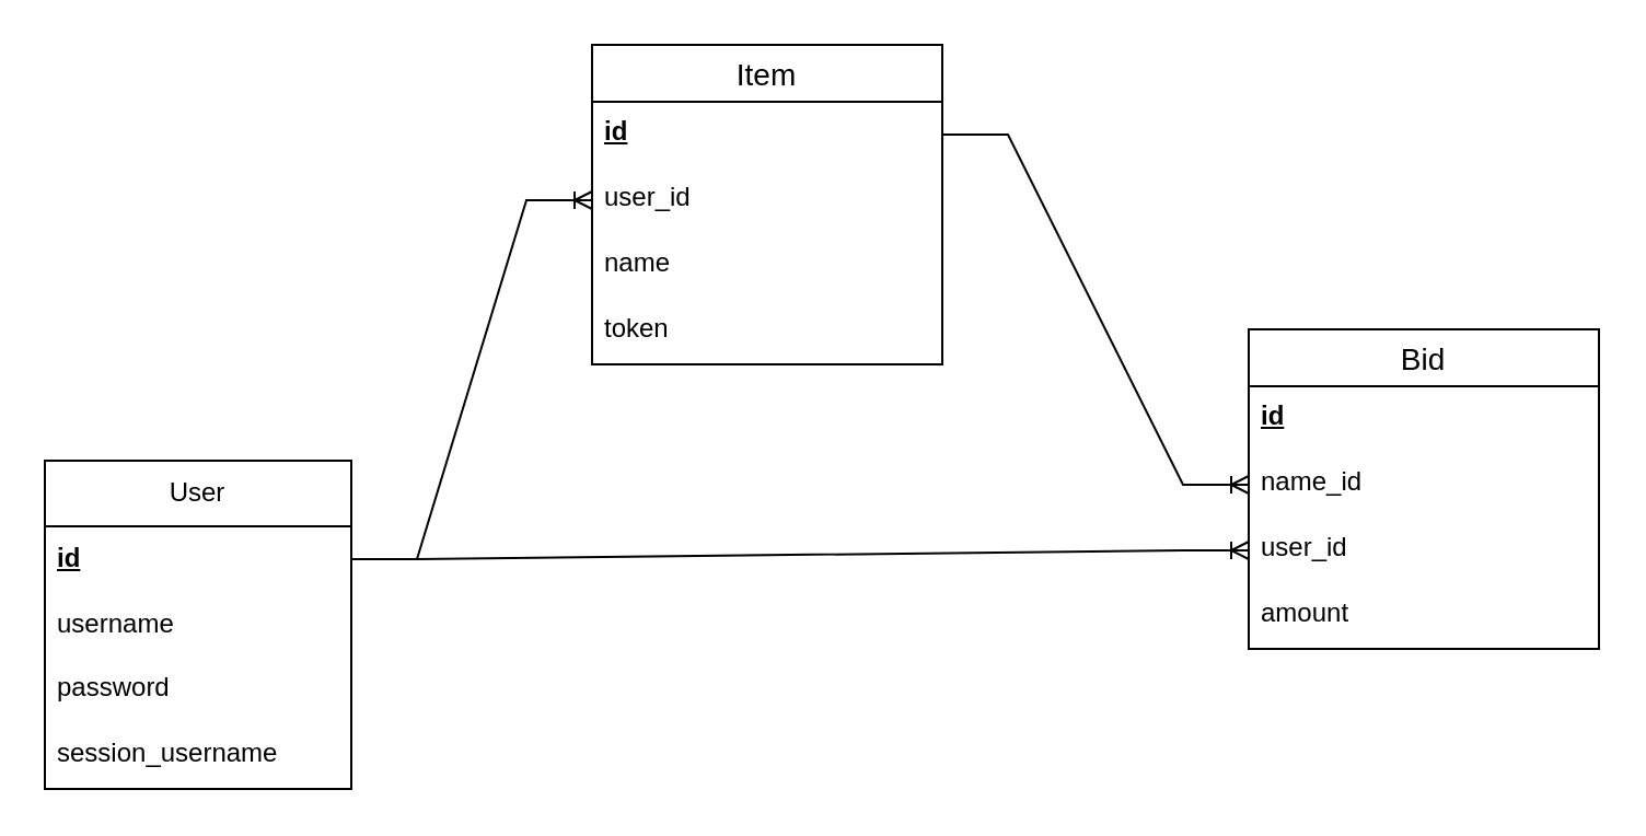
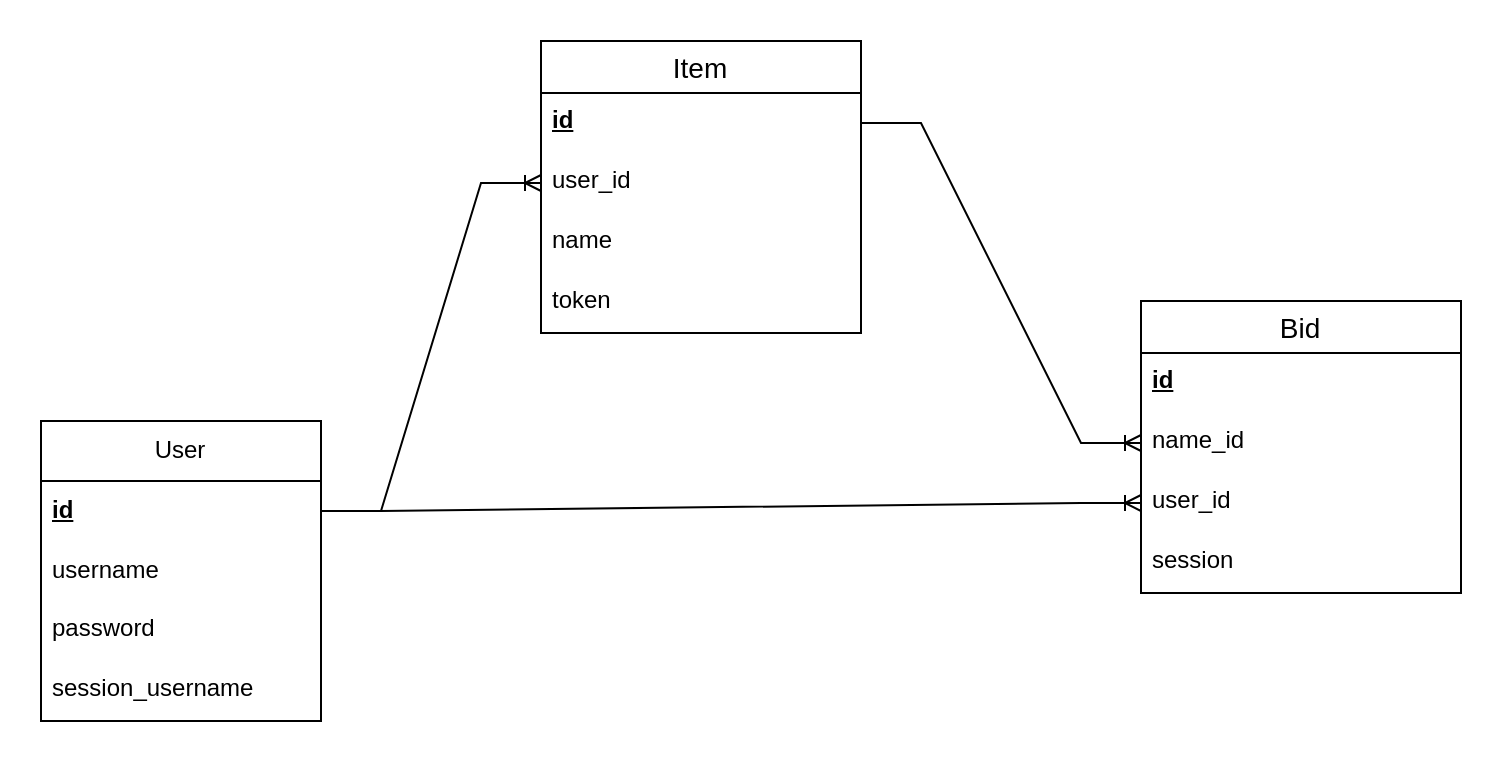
- <mxCell id="16" value="amount" style="text;strokeColor=none;fillColor=none;spacingLeft=4;spacingRight=4;overflow=hidden;rotatable=0;points=[[0,0.5],[1,0.5]];portConstraint=eastwest;fontSize=12;whiteSpace=wrap;html=1;" vertex="1" parent="12"><mxGeometry y="116" width="160" height="30" as="geometry" /></mxCell>
+ <mxCell id="16" value="session" style="text;strokeColor=none;fillColor=none;spacingLeft=4;spacingRight=4;overflow=hidden;rotatable=0;points=[[0,0.5],[1,0.5]];portConstraint=eastwest;fontSize=12;whiteSpace=wrap;html=1;" vertex="1" parent="12"><mxGeometry y="116" width="160" height="30" as="geometry" /></mxCell>
